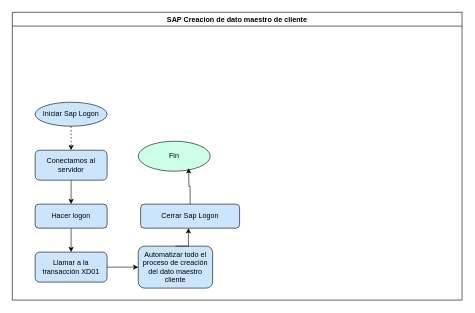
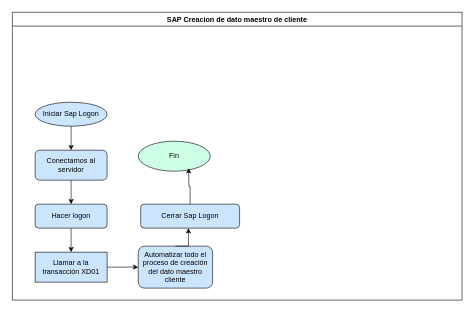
- <mxCell id="3" style="edgeStyle=orthogonalEdgeStyle;rounded=0;orthogonalLoop=1;jettySize=auto;html=1;exitX=0.5;exitY=1;exitDx=0;exitDy=0;entryX=0.5;entryY=0;entryDx=0;entryDy=0;dashed=1;" parent="2" source="4" target="6" edge="1"><mxGeometry relative="1" as="geometry" /></mxCell>
+ <mxCell id="3" style="edgeStyle=orthogonalEdgeStyle;rounded=0;orthogonalLoop=1;jettySize=auto;html=1;exitX=0.5;exitY=1;exitDx=0;exitDy=0;entryX=0.5;entryY=0;entryDx=0;entryDy=0;" parent="2" source="4" target="6" edge="1"><mxGeometry relative="1" as="geometry" /></mxCell>
- <mxCell id="10" value="Llamar a la transacción&amp;nbsp;XD01" style="rounded=1;whiteSpace=wrap;html=1;fillColor=#CCE5FF;" parent="2" vertex="1"><mxGeometry x="38" y="400" width="120" height="50" as="geometry" /></mxCell>
+ <mxCell id="10" value="Llamar a la transacción&amp;nbsp;XD01" style="whiteSpace=wrap;html=1;fillColor=#CCE5FF;rounded=0;" parent="2" vertex="1"><mxGeometry x="38" y="400" width="120" height="50" as="geometry" /></mxCell>
